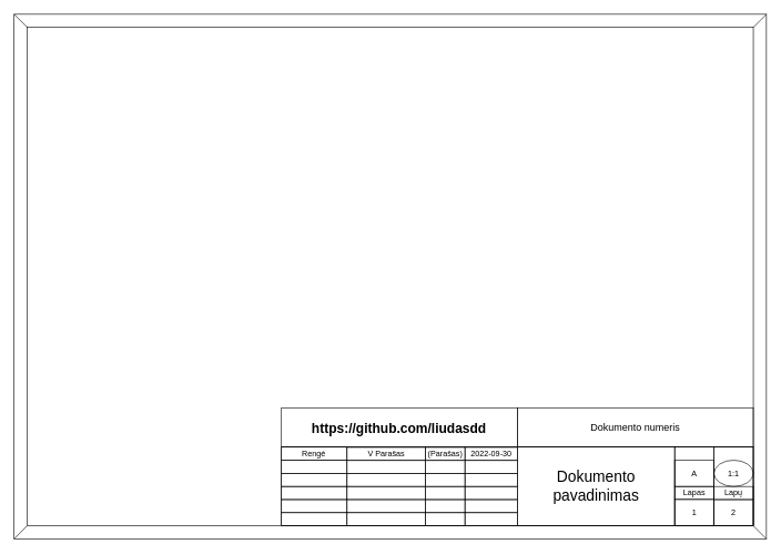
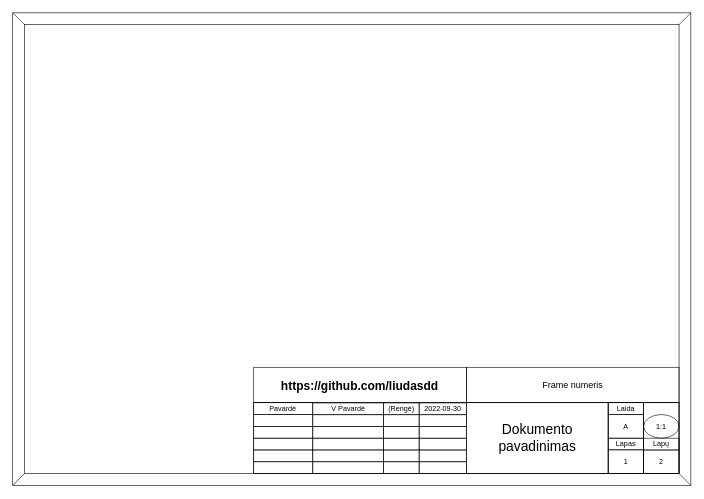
- <mxCell id="23" value="Dokumento numeris" style="whiteSpace=wrap;html=1;fillColor=none;fontFamily=Arial;fontSize=15;" parent="7" vertex="1"><mxGeometry x="354.33" width="354.33" height="59.055" as="geometry" /></mxCell>
+ <mxCell id="23" value="Frame numeris" style="whiteSpace=wrap;html=1;fillColor=none;fontFamily=Arial;fontSize=15;" parent="7" vertex="1"><mxGeometry x="354.33" width="354.33" height="59.055" as="geometry" /></mxCell>
- <mxCell id="33" value="Rengė" style="whiteSpace=wrap;html=1;fillColor=none;fontFamily=Arial;" parent="7" vertex="1"><mxGeometry y="59.065" width="98.425" height="19.685" as="geometry" /></mxCell>
+ <mxCell id="33" value="Pavardė" style="whiteSpace=wrap;html=1;fillColor=none;fontFamily=Arial;" parent="7" vertex="1"><mxGeometry y="59.065" width="98.425" height="19.685" as="geometry" /></mxCell>
+ <mxCell id="42" value="Laida" style="whiteSpace=wrap;html=1;fillColor=none;fontFamily=Arial;" parent="7" vertex="1"><mxGeometry x="590.55" y="59.055" width="59.055" height="19.685" as="geometry" /></mxCell>
- <mxCell id="20" value="V Parašas" style="whiteSpace=wrap;html=1;fillColor=none;fontFamily=Arial;" parent="7" vertex="1"><mxGeometry x="98.425" y="59.445" width="118.11" height="19.685" as="geometry" /></mxCell>
+ <mxCell id="20" value="V Pavardė" style="whiteSpace=wrap;html=1;fillColor=none;fontFamily=Arial;" parent="7" vertex="1"><mxGeometry x="98.425" y="59.445" width="118.11" height="19.685" as="geometry" /></mxCell>
- <mxCell id="14" value="(Parašas)" style="whiteSpace=wrap;html=1;fillColor=none;fontFamily=Arial;" parent="7" vertex="1"><mxGeometry x="216.535" y="59.455" width="59.055" height="19.685" as="geometry" /></mxCell>
+ <mxCell id="14" value="(Rengė)" style="whiteSpace=wrap;html=1;fillColor=none;fontFamily=Arial;" parent="7" vertex="1"><mxGeometry x="216.535" y="59.455" width="59.055" height="19.685" as="geometry" /></mxCell>
